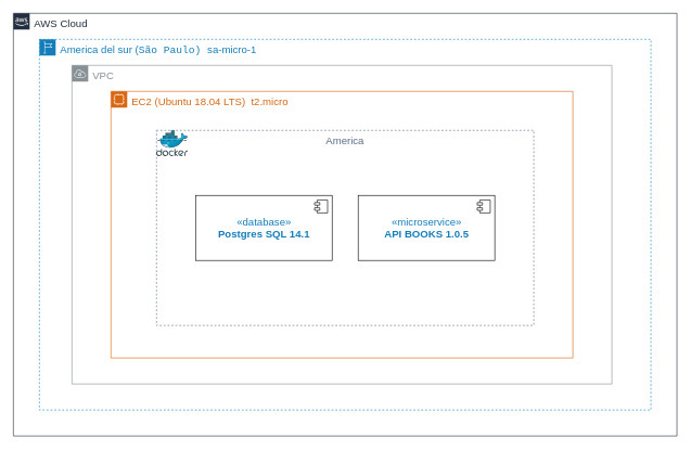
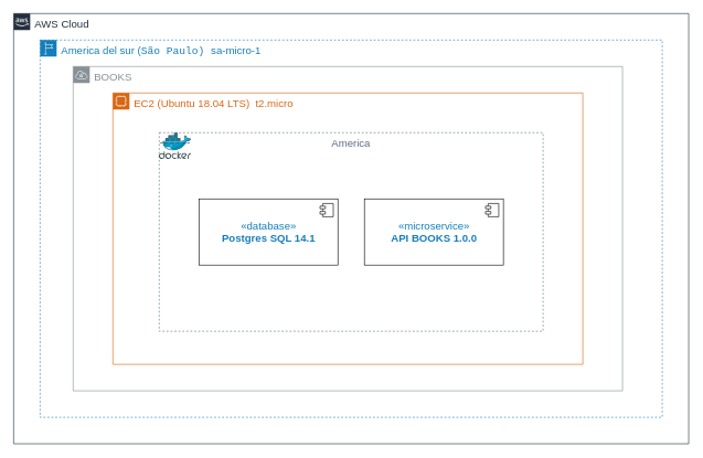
- <mxCell id="2" value="&lt;font style=&quot;font-size: 16px&quot;&gt;VPC&lt;/font&gt;" style="sketch=0;outlineConnect=0;gradientColor=none;html=1;whiteSpace=wrap;fontSize=12;fontStyle=0;shape=mxgraph.aws4.group;grIcon=mxgraph.aws4.group_vpc;strokeColor=#879196;fillColor=none;verticalAlign=top;align=left;spacingLeft=30;fontColor=#879196;dashed=0;" vertex="1" parent="1"><mxGeometry x="110" y="100" width="830" height="490" as="geometry" /></mxCell>
+ <mxCell id="2" value="&lt;font style=&quot;font-size: 16px&quot;&gt;BOOKS&lt;/font&gt;" style="sketch=0;outlineConnect=0;gradientColor=none;html=1;whiteSpace=wrap;fontSize=12;fontStyle=0;shape=mxgraph.aws4.group;grIcon=mxgraph.aws4.group_vpc;strokeColor=#879196;fillColor=none;verticalAlign=top;align=left;spacingLeft=30;fontColor=#879196;dashed=0;" vertex="1" parent="1"><mxGeometry x="110" y="100" width="830" height="490" as="geometry" /></mxCell>
- <mxCell id="10" value="«microservice»&lt;br&gt;&lt;b&gt;API BOOKS 1.0.5&lt;/b&gt;" style="html=1;dropTarget=0;fontSize=16;fontColor=#147EBA;" vertex="1" parent="1"><mxGeometry x="550" y="300" width="210" height="100" as="geometry" /></mxCell>
+ <mxCell id="10" value="«microservice»&lt;br&gt;&lt;b&gt;API BOOKS 1.0.0&lt;/b&gt;" style="html=1;dropTarget=0;fontSize=16;fontColor=#147EBA;" vertex="1" parent="1"><mxGeometry x="550" y="300" width="210" height="100" as="geometry" /></mxCell>
